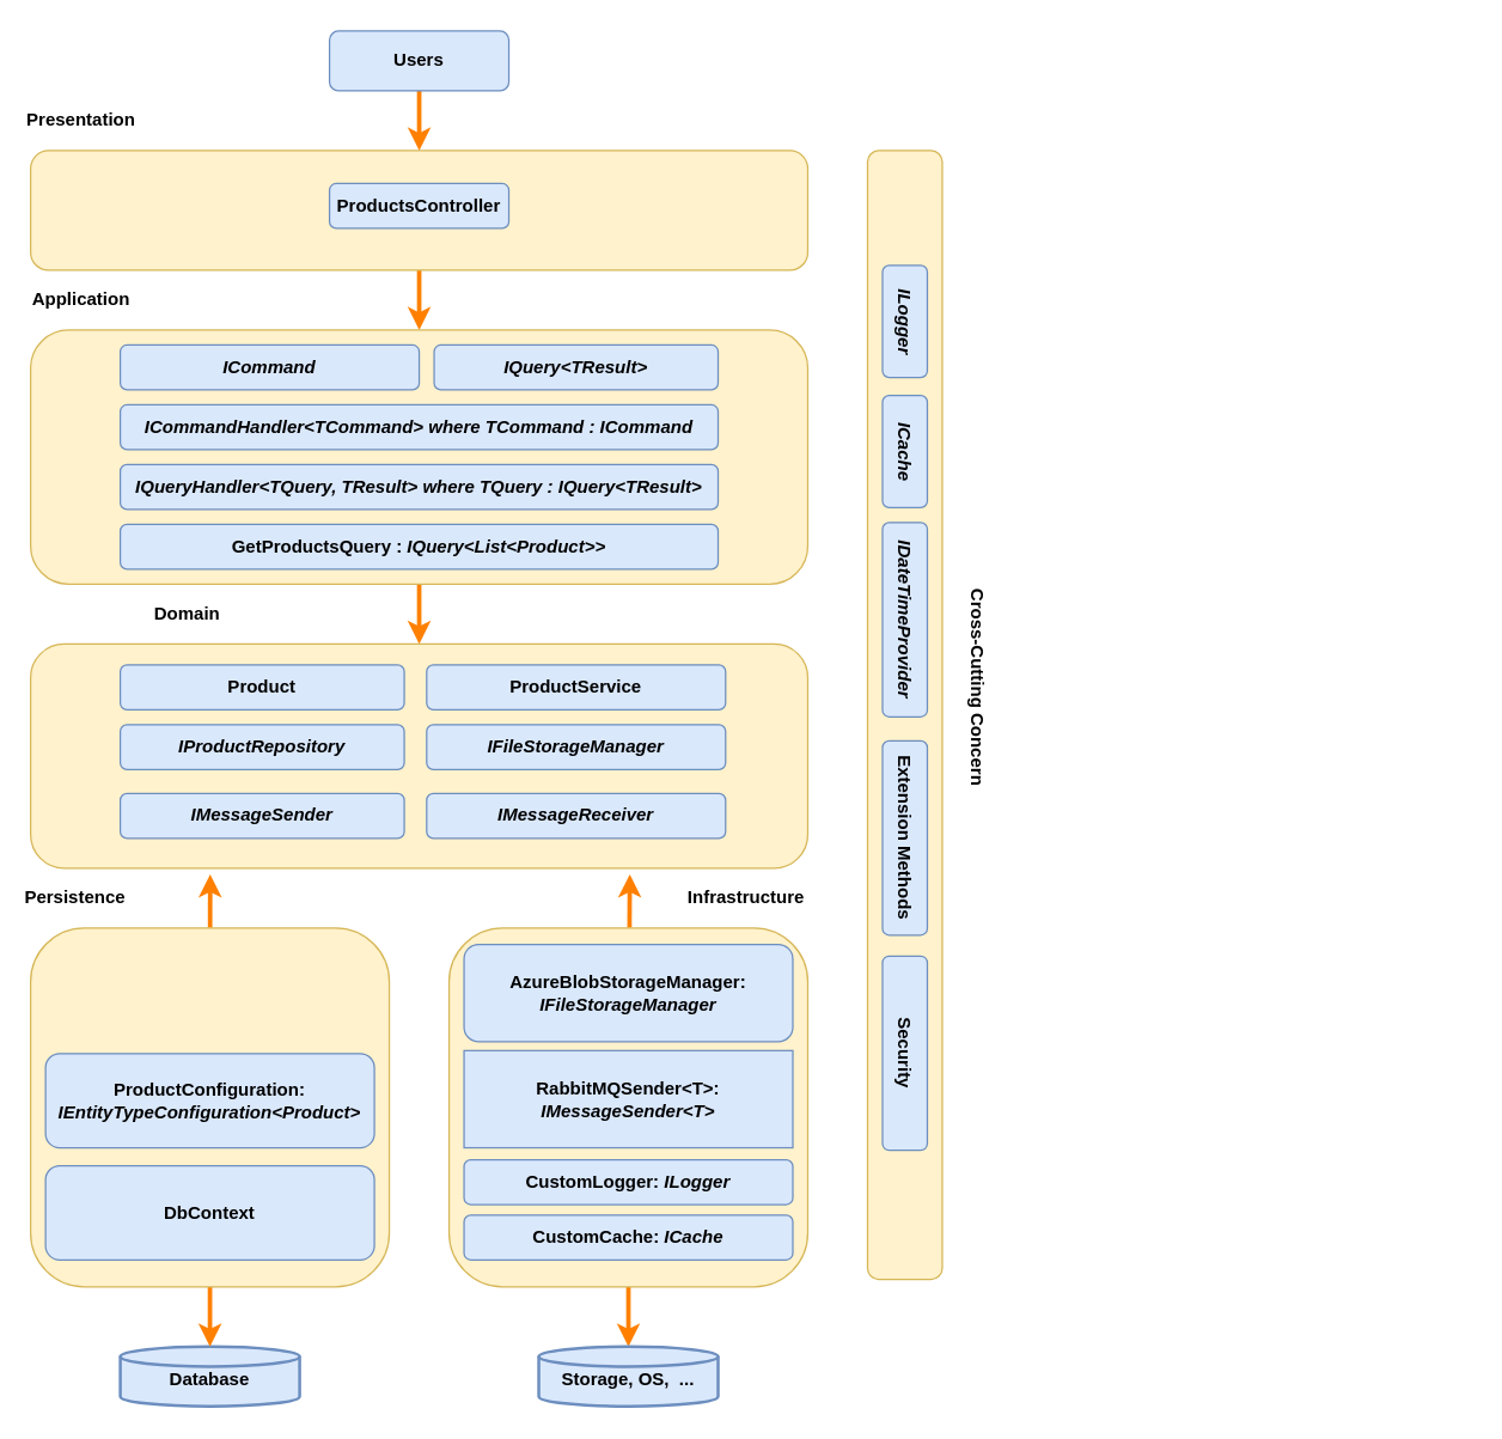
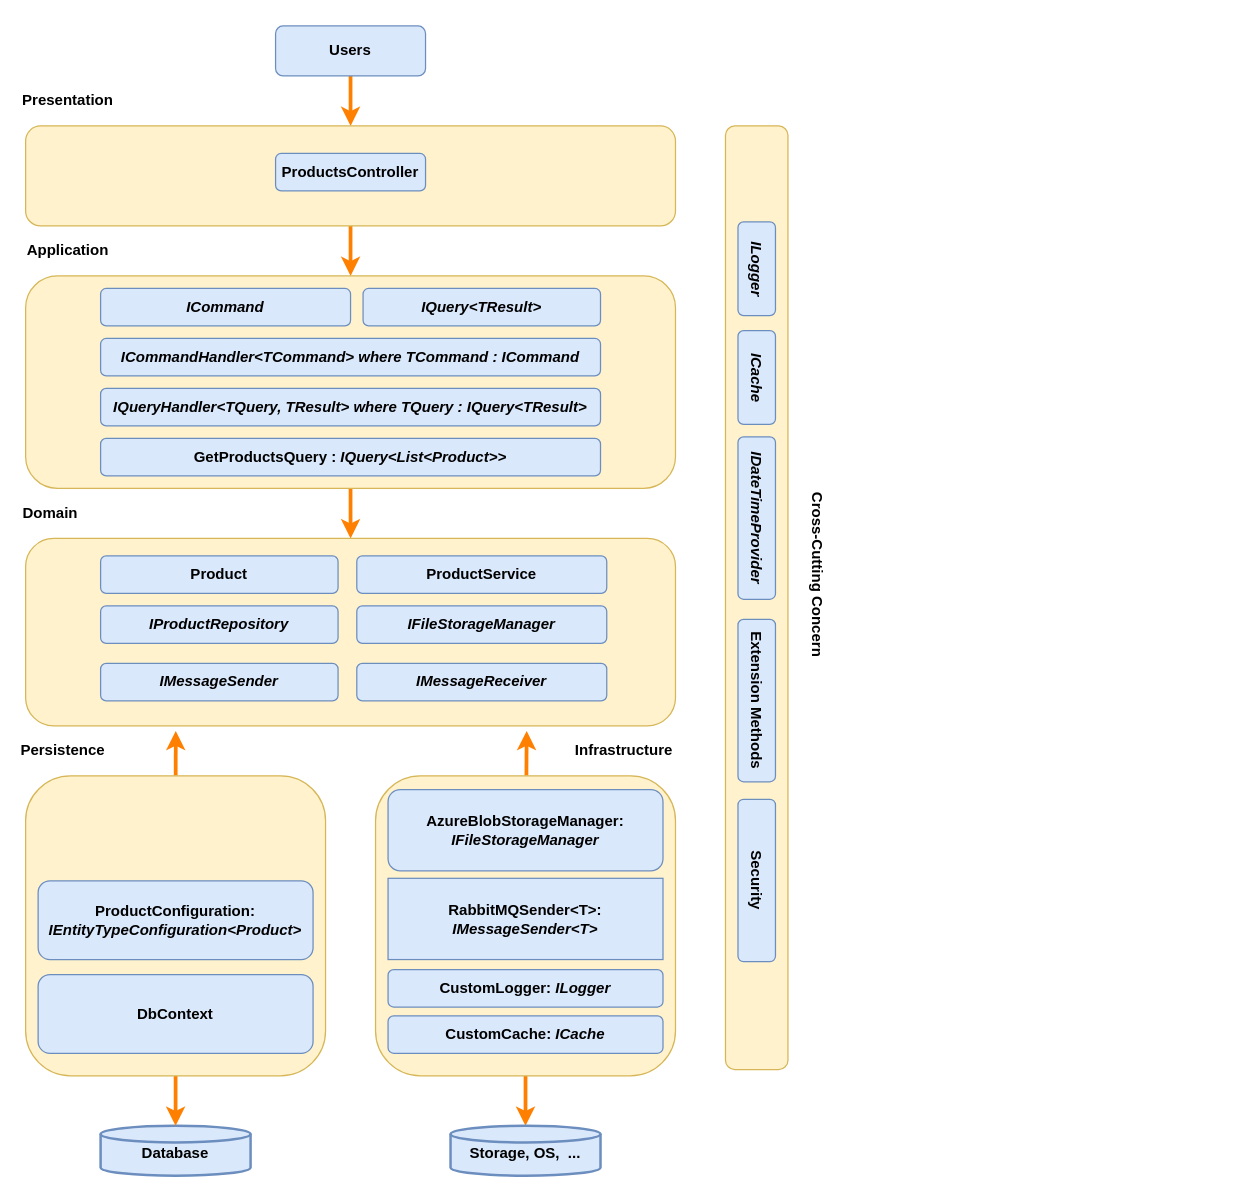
- <mxCell id="42" value="Domain" style="text;html=1;strokeColor=none;fillColor=none;align=center;verticalAlign=middle;whiteSpace=wrap;rounded=0;fontColor=#000000;fontStyle=1" vertex="1" parent="1"><mxGeometry x="105" y="400" width="40" height="20" as="geometry" /></mxCell>
+ <mxCell id="42" value="Domain" style="text;html=1;strokeColor=none;fillColor=none;align=center;verticalAlign=middle;whiteSpace=wrap;rounded=0;fontColor=#000000;fontStyle=1" vertex="1" parent="1"><mxGeometry x="20" y="400" width="40" height="20" as="geometry" /></mxCell>
